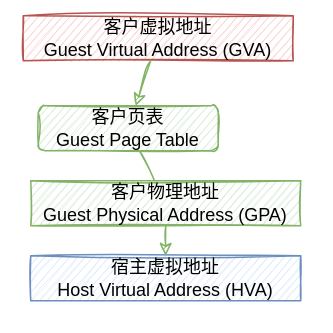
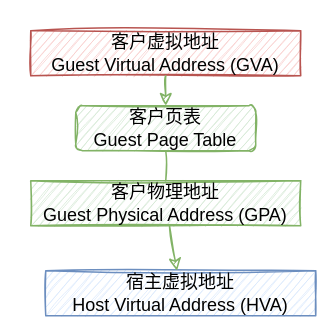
- <mxCell id="2" value="客户虚拟地址&lt;br&gt;Guest Virtual Address (GVA)" style="rounded=0;whiteSpace=wrap;html=1;fillColor=#f8cecc;strokeColor=#b85450;sketch=1;" parent="1" vertex="1"><mxGeometry x="15" y="10" width="180" height="30" as="geometry" /></mxCell>
+ <mxCell id="2" value="客户虚拟地址&lt;br&gt;Guest Virtual Address (GVA)" style="rounded=0;whiteSpace=wrap;html=1;fillColor=#f8cecc;strokeColor=#b85450;sketch=1;" parent="1" vertex="1"><mxGeometry x="20" y="20" width="180" height="30" as="geometry" /></mxCell>
- <mxCell id="8" value="&lt;span style=&quot;&quot;&gt;客户页表&lt;/span&gt;&lt;br style=&quot;&quot;&gt;&lt;span style=&quot;&quot;&gt;Guest Page Table&lt;/span&gt;" style="rounded=1;whiteSpace=wrap;html=1;fillColor=#d5e8d4;strokeColor=#82b366;sketch=1;" parent="1" vertex="1"><mxGeometry x="25" y="70" width="120" height="30" as="geometry" /></mxCell>
+ <mxCell id="8" value="&lt;span style=&quot;&quot;&gt;客户页表&lt;/span&gt;&lt;br style=&quot;&quot;&gt;&lt;span style=&quot;&quot;&gt;Guest Page Table&lt;/span&gt;" style="rounded=1;whiteSpace=wrap;html=1;fillColor=#d5e8d4;strokeColor=#82b366;sketch=1;" parent="1" vertex="1"><mxGeometry x="50" y="70" width="120" height="30" as="geometry" /></mxCell>
- <mxCell id="4" value="宿主虚拟地址&lt;br&gt;Host Virtual Address (HVA)" style="rounded=0;whiteSpace=wrap;html=1;fillColor=#dae8fc;strokeColor=#6c8ebf;sketch=1;" parent="1" vertex="1"><mxGeometry x="20" y="170" width="180" height="30" as="geometry" /></mxCell>
+ <mxCell id="4" value="宿主虚拟地址&lt;br&gt;Host Virtual Address (HVA)" style="rounded=0;whiteSpace=wrap;html=1;fillColor=#dae8fc;strokeColor=#6c8ebf;sketch=1;" parent="1" vertex="1"><mxGeometry x="30" y="180" width="180" height="30" as="geometry" /></mxCell>
